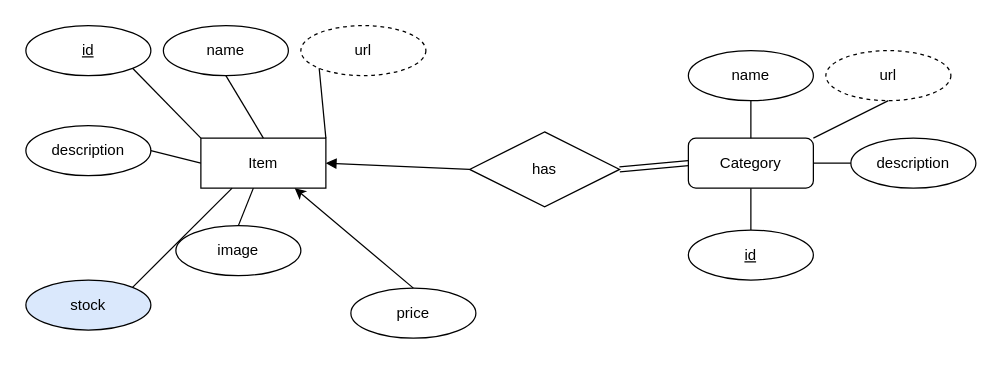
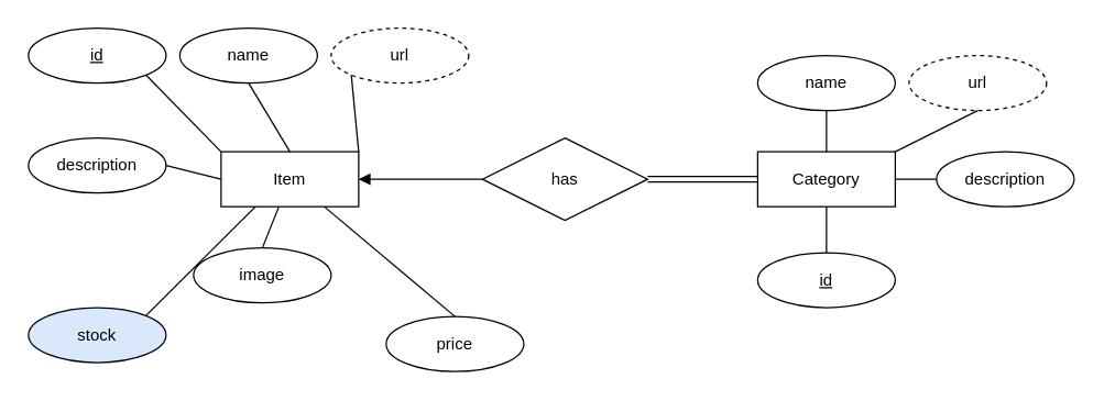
- <mxCell id="3" value="Category" style="whiteSpace=wrap;html=1;align=center;rounded=1;" parent="1" vertex="1"><mxGeometry x="550" y="110" width="100" height="40" as="geometry" /></mxCell>
+ <mxCell id="3" value="Category" style="whiteSpace=wrap;html=1;align=center;" parent="1" vertex="1"><mxGeometry x="550" y="110" width="100" height="40" as="geometry" /></mxCell>
- <mxCell id="18" value="has" style="shape=rhombus;perimeter=rhombusPerimeter;whiteSpace=wrap;html=1;align=center;" parent="1" vertex="1"><mxGeometry x="375" y="105" width="120" height="60" as="geometry" /></mxCell>
+ <mxCell id="18" value="has" style="shape=rhombus;perimeter=rhombusPerimeter;whiteSpace=wrap;html=1;align=center;" parent="1" vertex="1"><mxGeometry x="350" y="100" width="120" height="60" as="geometry" /></mxCell>
- <mxCell id="24" value="" style="endArrow=classic;html=1;rounded=0;exitX=0.5;exitY=0;exitDx=0;exitDy=0;entryX=0.75;entryY=1;entryDx=0;entryDy=0;" parent="1" source="23" target="2" edge="1"><mxGeometry relative="1" as="geometry"><mxPoint x="742.5" y="101.5" as="sourcePoint" /><mxPoint x="570" y="40" as="targetPoint" /></mxGeometry></mxCell>
+ <mxCell id="24" value="" style="endArrow=none;html=1;rounded=0;exitX=0.5;exitY=0;exitDx=0;exitDy=0;entryX=0.75;entryY=1;entryDx=0;entryDy=0;" parent="1" source="23" target="2" edge="1"><mxGeometry relative="1" as="geometry"><mxPoint x="742.5" y="101.5" as="sourcePoint" /><mxPoint x="570" y="40" as="targetPoint" /></mxGeometry></mxCell>
